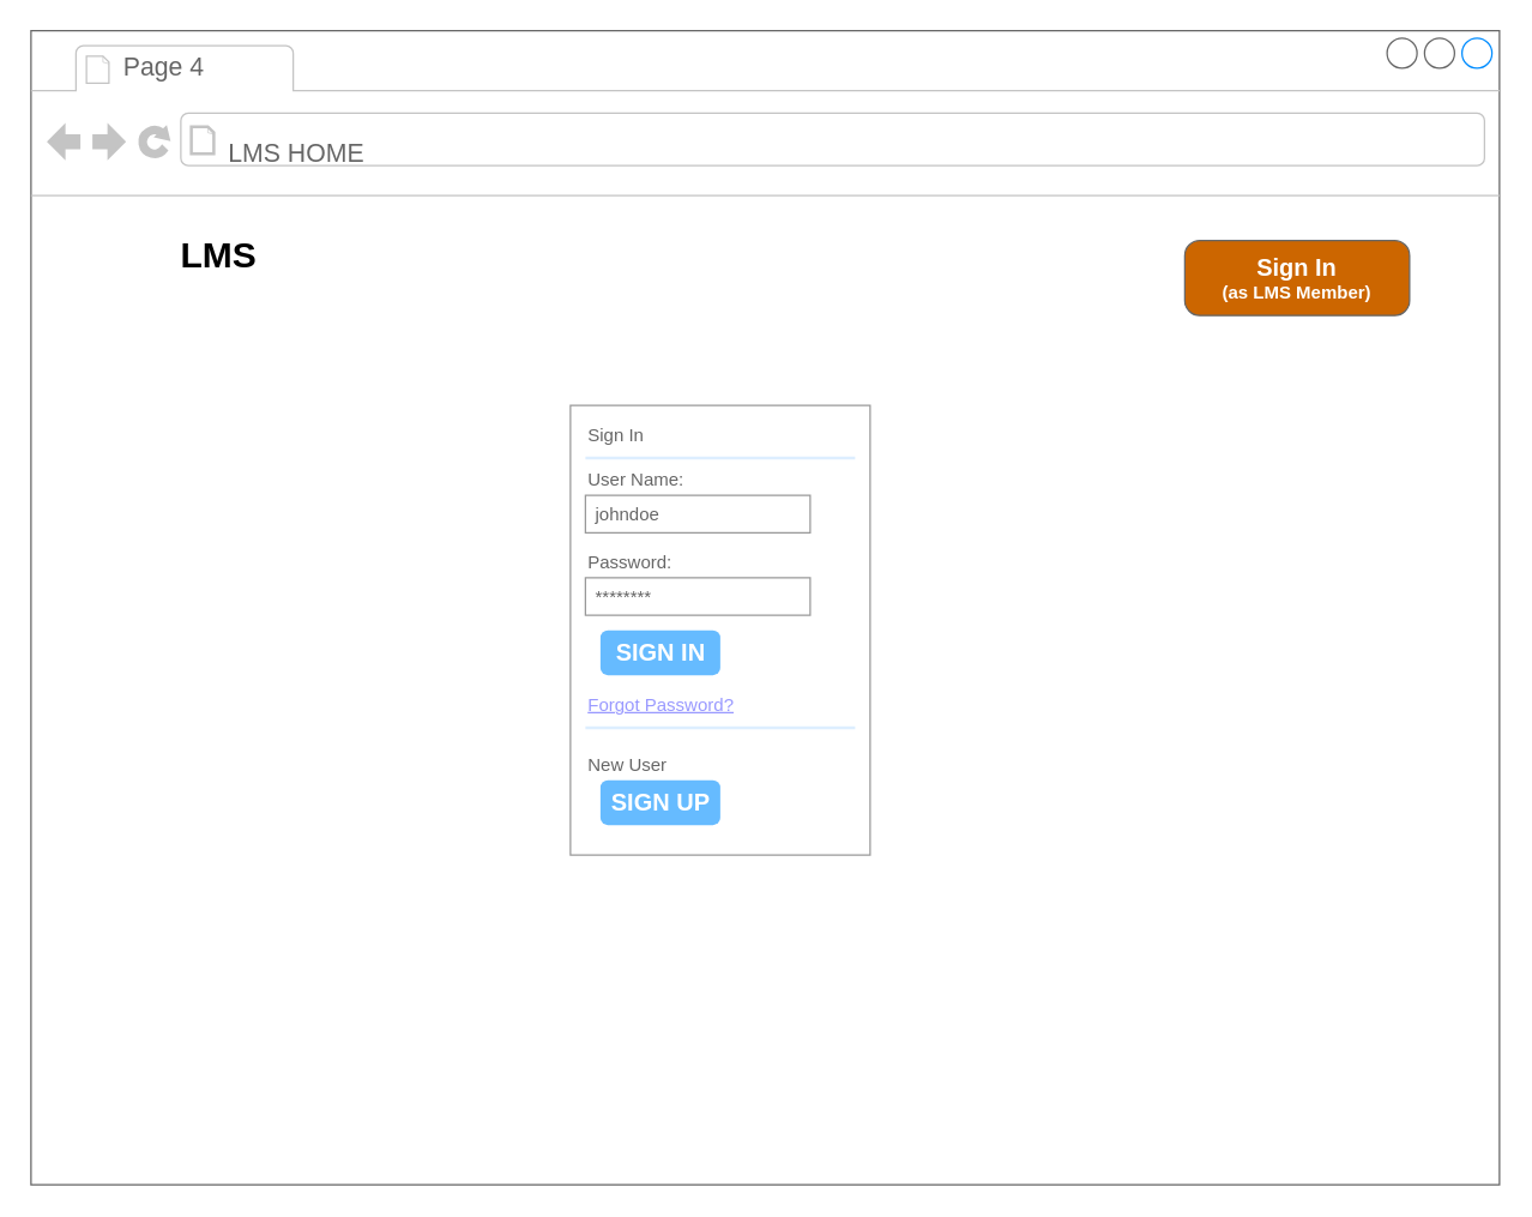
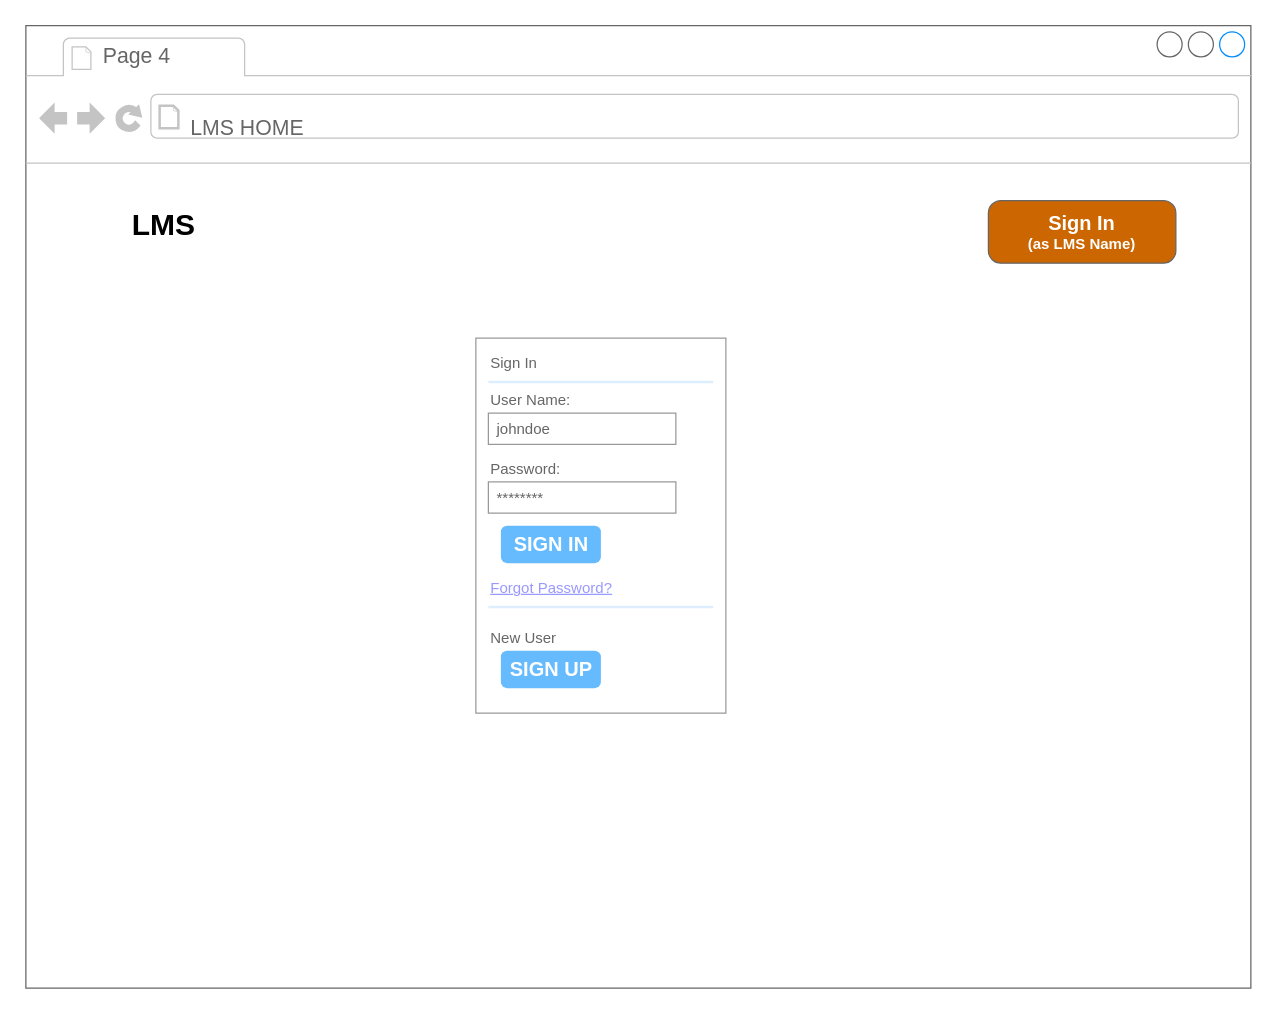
- <mxCell id="5" value="LMS" style="text;strokeColor=none;fillColor=none;html=1;fontSize=24;fontStyle=1;verticalAlign=middle;align=center;" vertex="1" parent="2"><mxGeometry x="75" y="130" width="100" height="40" as="geometry" /></mxCell>
+ <mxCell id="5" value="LMS" style="text;strokeColor=none;fillColor=none;html=1;fontSize=24;fontStyle=1;verticalAlign=middle;align=center;" vertex="1" parent="2"><mxGeometry x="60" y="140" width="100" height="40" as="geometry" /></mxCell>
- <mxCell id="20" value="(as LMS Member)" style="strokeWidth=1;shadow=0;dashed=0;align=center;html=1;shape=mxgraph.mockup.anchor;fontSize=12;fontColor=#ffffff;fontStyle=1;whiteSpace=wrap;" vertex="1" parent="18"><mxGeometry y="30" width="150" height="10" as="geometry" /></mxCell>
+ <mxCell id="20" value="(as LMS Name)" style="strokeWidth=1;shadow=0;dashed=0;align=center;html=1;shape=mxgraph.mockup.anchor;fontSize=12;fontColor=#ffffff;fontStyle=1;whiteSpace=wrap;" vertex="1" parent="18"><mxGeometry y="30" width="150" height="10" as="geometry" /></mxCell>
